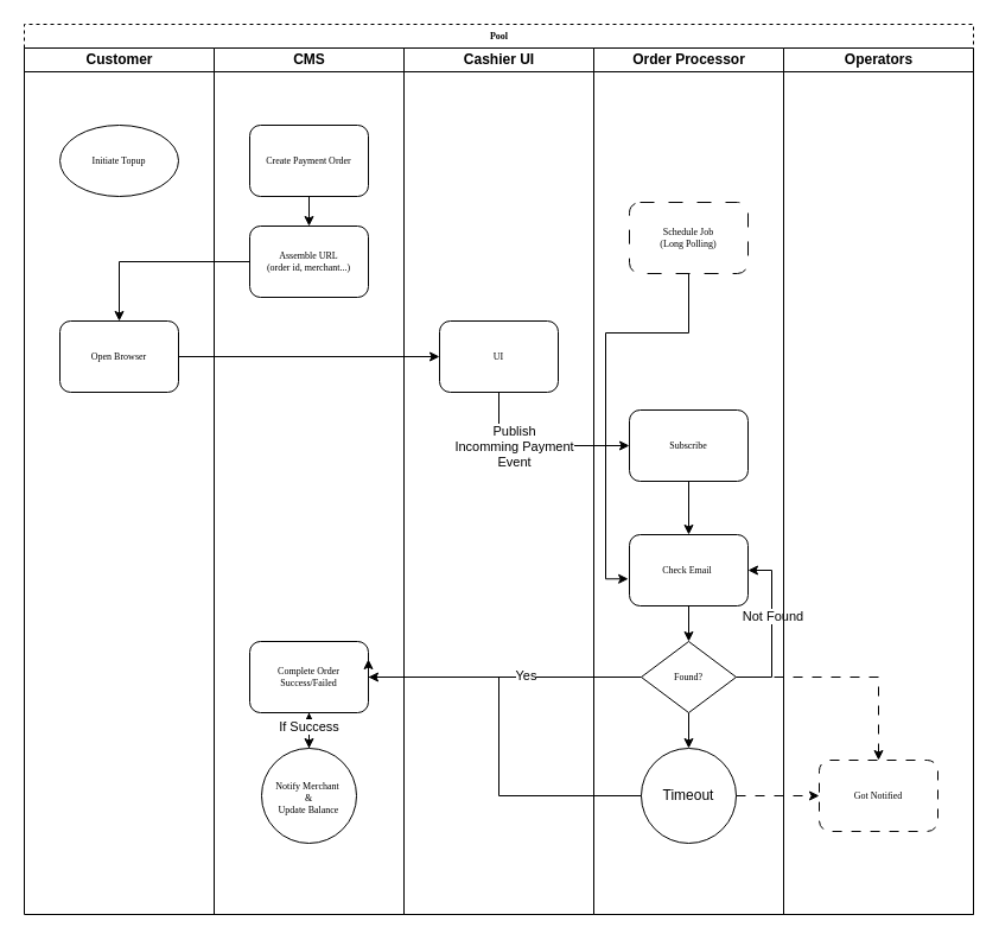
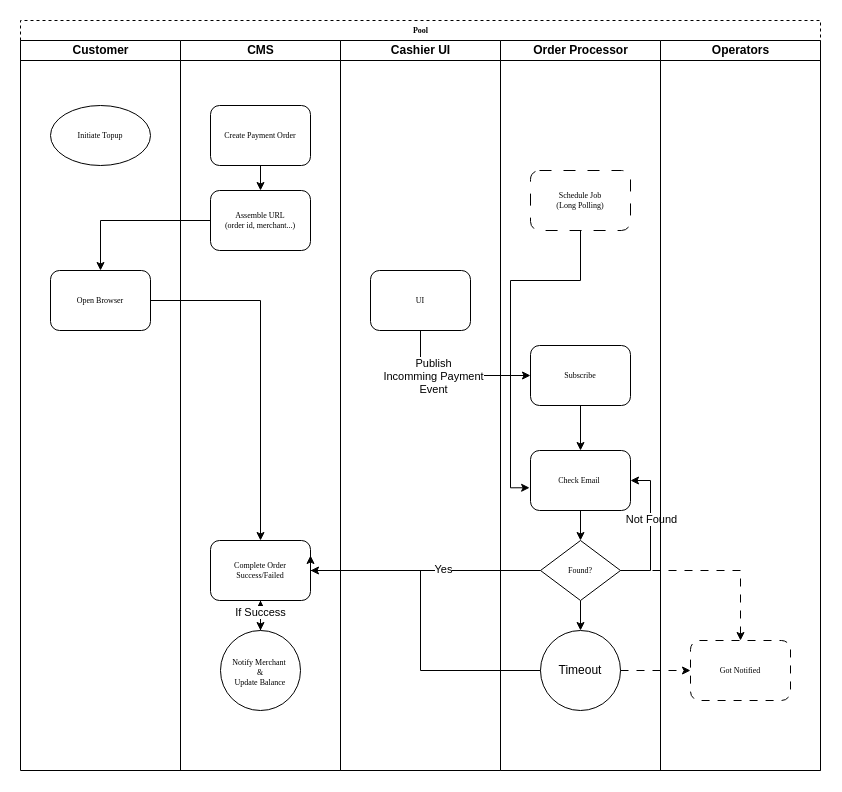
- <mxCell id="32" style="edgeStyle=orthogonalEdgeStyle;rounded=0;orthogonalLoop=1;jettySize=auto;html=1;exitX=1;exitY=0.5;exitDx=0;exitDy=0;entryX=0;entryY=0.5;entryDx=0;entryDy=0;" parent="2" source="5" target="16" edge="1"><mxGeometry relative="1" as="geometry" /></mxCell>
+ <mxCell id="32" style="edgeStyle=orthogonalEdgeStyle;rounded=0;orthogonalLoop=1;jettySize=auto;html=1;exitX=1;exitY=0.5;exitDx=0;exitDy=0;" parent="2" source="5" target="11" edge="1"><mxGeometry relative="1" as="geometry" /></mxCell>
